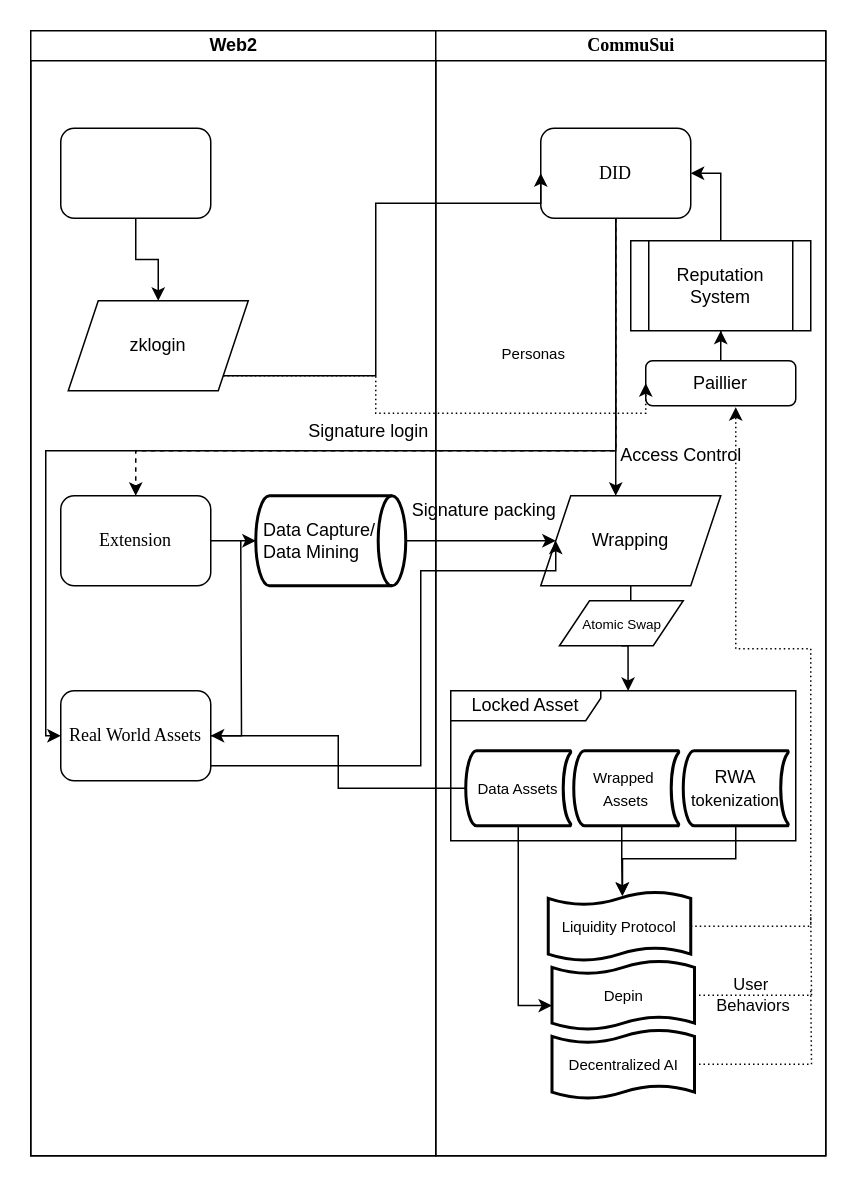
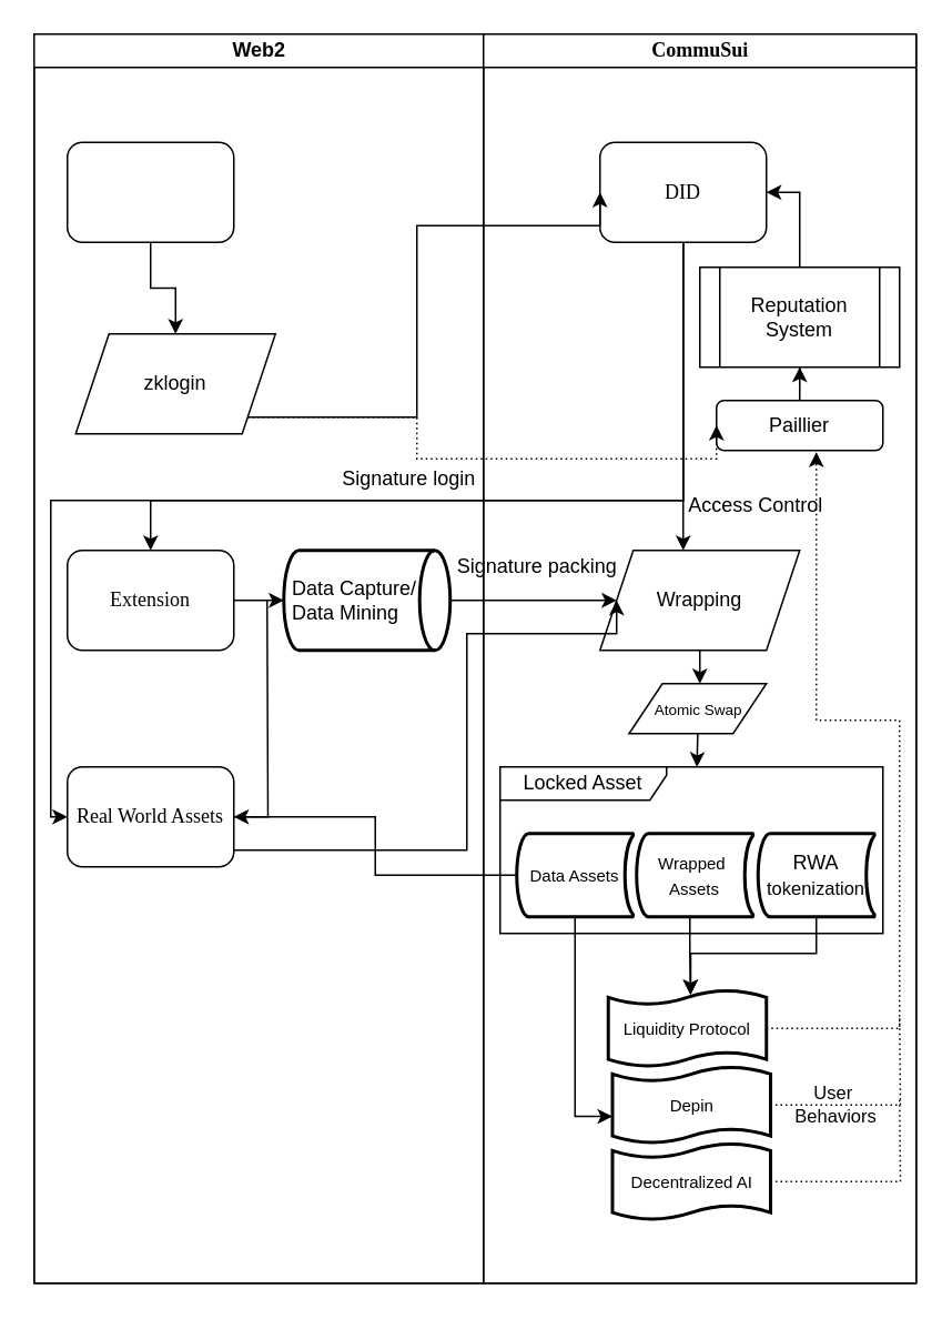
- <mxCell id="39" value="&lt;font style=&quot;font-size: 10px;&quot;&gt;Personas&lt;/font&gt;" style="text;html=1;align=center;verticalAlign=middle;resizable=0;points=[];autosize=1;strokeColor=none;fillColor=none;" parent="15" vertex="1"><mxGeometry x="30" y="200" width="70" height="30" as="geometry" /></mxCell>
- <mxCell id="44" style="edgeStyle=orthogonalEdgeStyle;rounded=0;orthogonalLoop=1;jettySize=auto;html=1;entryX=0.5;entryY=0;entryDx=0;entryDy=0;dashed=1;" parent="2" source="17" target="6" edge="1"><mxGeometry relative="1" as="geometry"><Array as="points"><mxPoint x="390" y="280" /><mxPoint x="70" y="280" /></Array></mxGeometry></mxCell>
+ <mxCell id="44" style="edgeStyle=orthogonalEdgeStyle;rounded=0;orthogonalLoop=1;jettySize=auto;html=1;entryX=0.5;entryY=0;entryDx=0;entryDy=0;" parent="2" source="17" target="6" edge="1"><mxGeometry relative="1" as="geometry"><Array as="points"><mxPoint x="390" y="280" /><mxPoint x="70" y="280" /></Array></mxGeometry></mxCell>
- <mxCell id="41" value="&lt;font style=&quot;font-size: 9px;&quot;&gt;Atomic Swap&lt;/font&gt;" style="shape=parallelogram;perimeter=parallelogramPerimeter;whiteSpace=wrap;html=1;fixedSize=1;" vertex="1" parent="15"><mxGeometry x="82.5" y="380" width="82.5" height="30" as="geometry" /></mxCell>
+ <mxCell id="41" value="&lt;font style=&quot;font-size: 9px;&quot;&gt;Atomic Swap&lt;/font&gt;" style="shape=parallelogram;perimeter=parallelogramPerimeter;whiteSpace=wrap;html=1;fixedSize=1;" vertex="1" parent="15"><mxGeometry x="87.5" y="390" width="82.5" height="30" as="geometry" /></mxCell>
